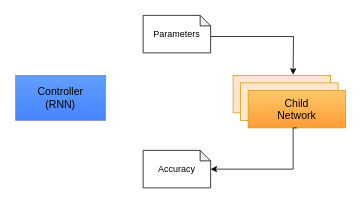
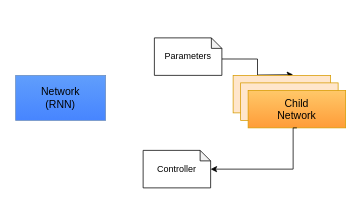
- <mxCell id="4" value="Parameters" style="shape=note;whiteSpace=wrap;html=1;backgroundOutline=1;darkOpacity=0.05;size=14;" vertex="1" parent="1"><mxGeometry x="190" y="20" width="90" height="50" as="geometry" /></mxCell>
+ <mxCell id="4" value="Parameters" style="shape=note;whiteSpace=wrap;html=1;backgroundOutline=1;darkOpacity=0.05;size=14;" vertex="1" parent="1"><mxGeometry x="205" y="50" width="90" height="50" as="geometry" /></mxCell>
- <mxCell id="2" value="Controller&lt;br style=&quot;font-size: 14px;&quot;&gt;(RNN)" style="rounded=0;whiteSpace=wrap;html=1;strokeColor=#6c8ebf;fillColor=#609EFC;gradientColor=#4785FF;horizontal=1;fontSize=14;fontStyle=0" vertex="1" parent="1"><mxGeometry x="20" y="100" width="120" height="60" as="geometry" /></mxCell>
+ <mxCell id="2" value="Network&lt;br style=&quot;font-size: 14px;&quot;&gt;(RNN)" style="rounded=0;whiteSpace=wrap;html=1;strokeColor=#6c8ebf;fillColor=#609EFC;gradientColor=#4785FF;horizontal=1;fontSize=14;fontStyle=0" vertex="1" parent="1"><mxGeometry x="20" y="100" width="120" height="60" as="geometry" /></mxCell>
- <mxCell id="9" value="Accuracy" style="shape=note;whiteSpace=wrap;html=1;backgroundOutline=1;darkOpacity=0.05;size=14;" vertex="1" parent="1"><mxGeometry x="190" y="200" width="90" height="50" as="geometry" /></mxCell>
+ <mxCell id="9" value="Controller" style="shape=note;whiteSpace=wrap;html=1;backgroundOutline=1;darkOpacity=0.05;size=14;" vertex="1" parent="1"><mxGeometry x="190" y="200" width="90" height="50" as="geometry" /></mxCell>
